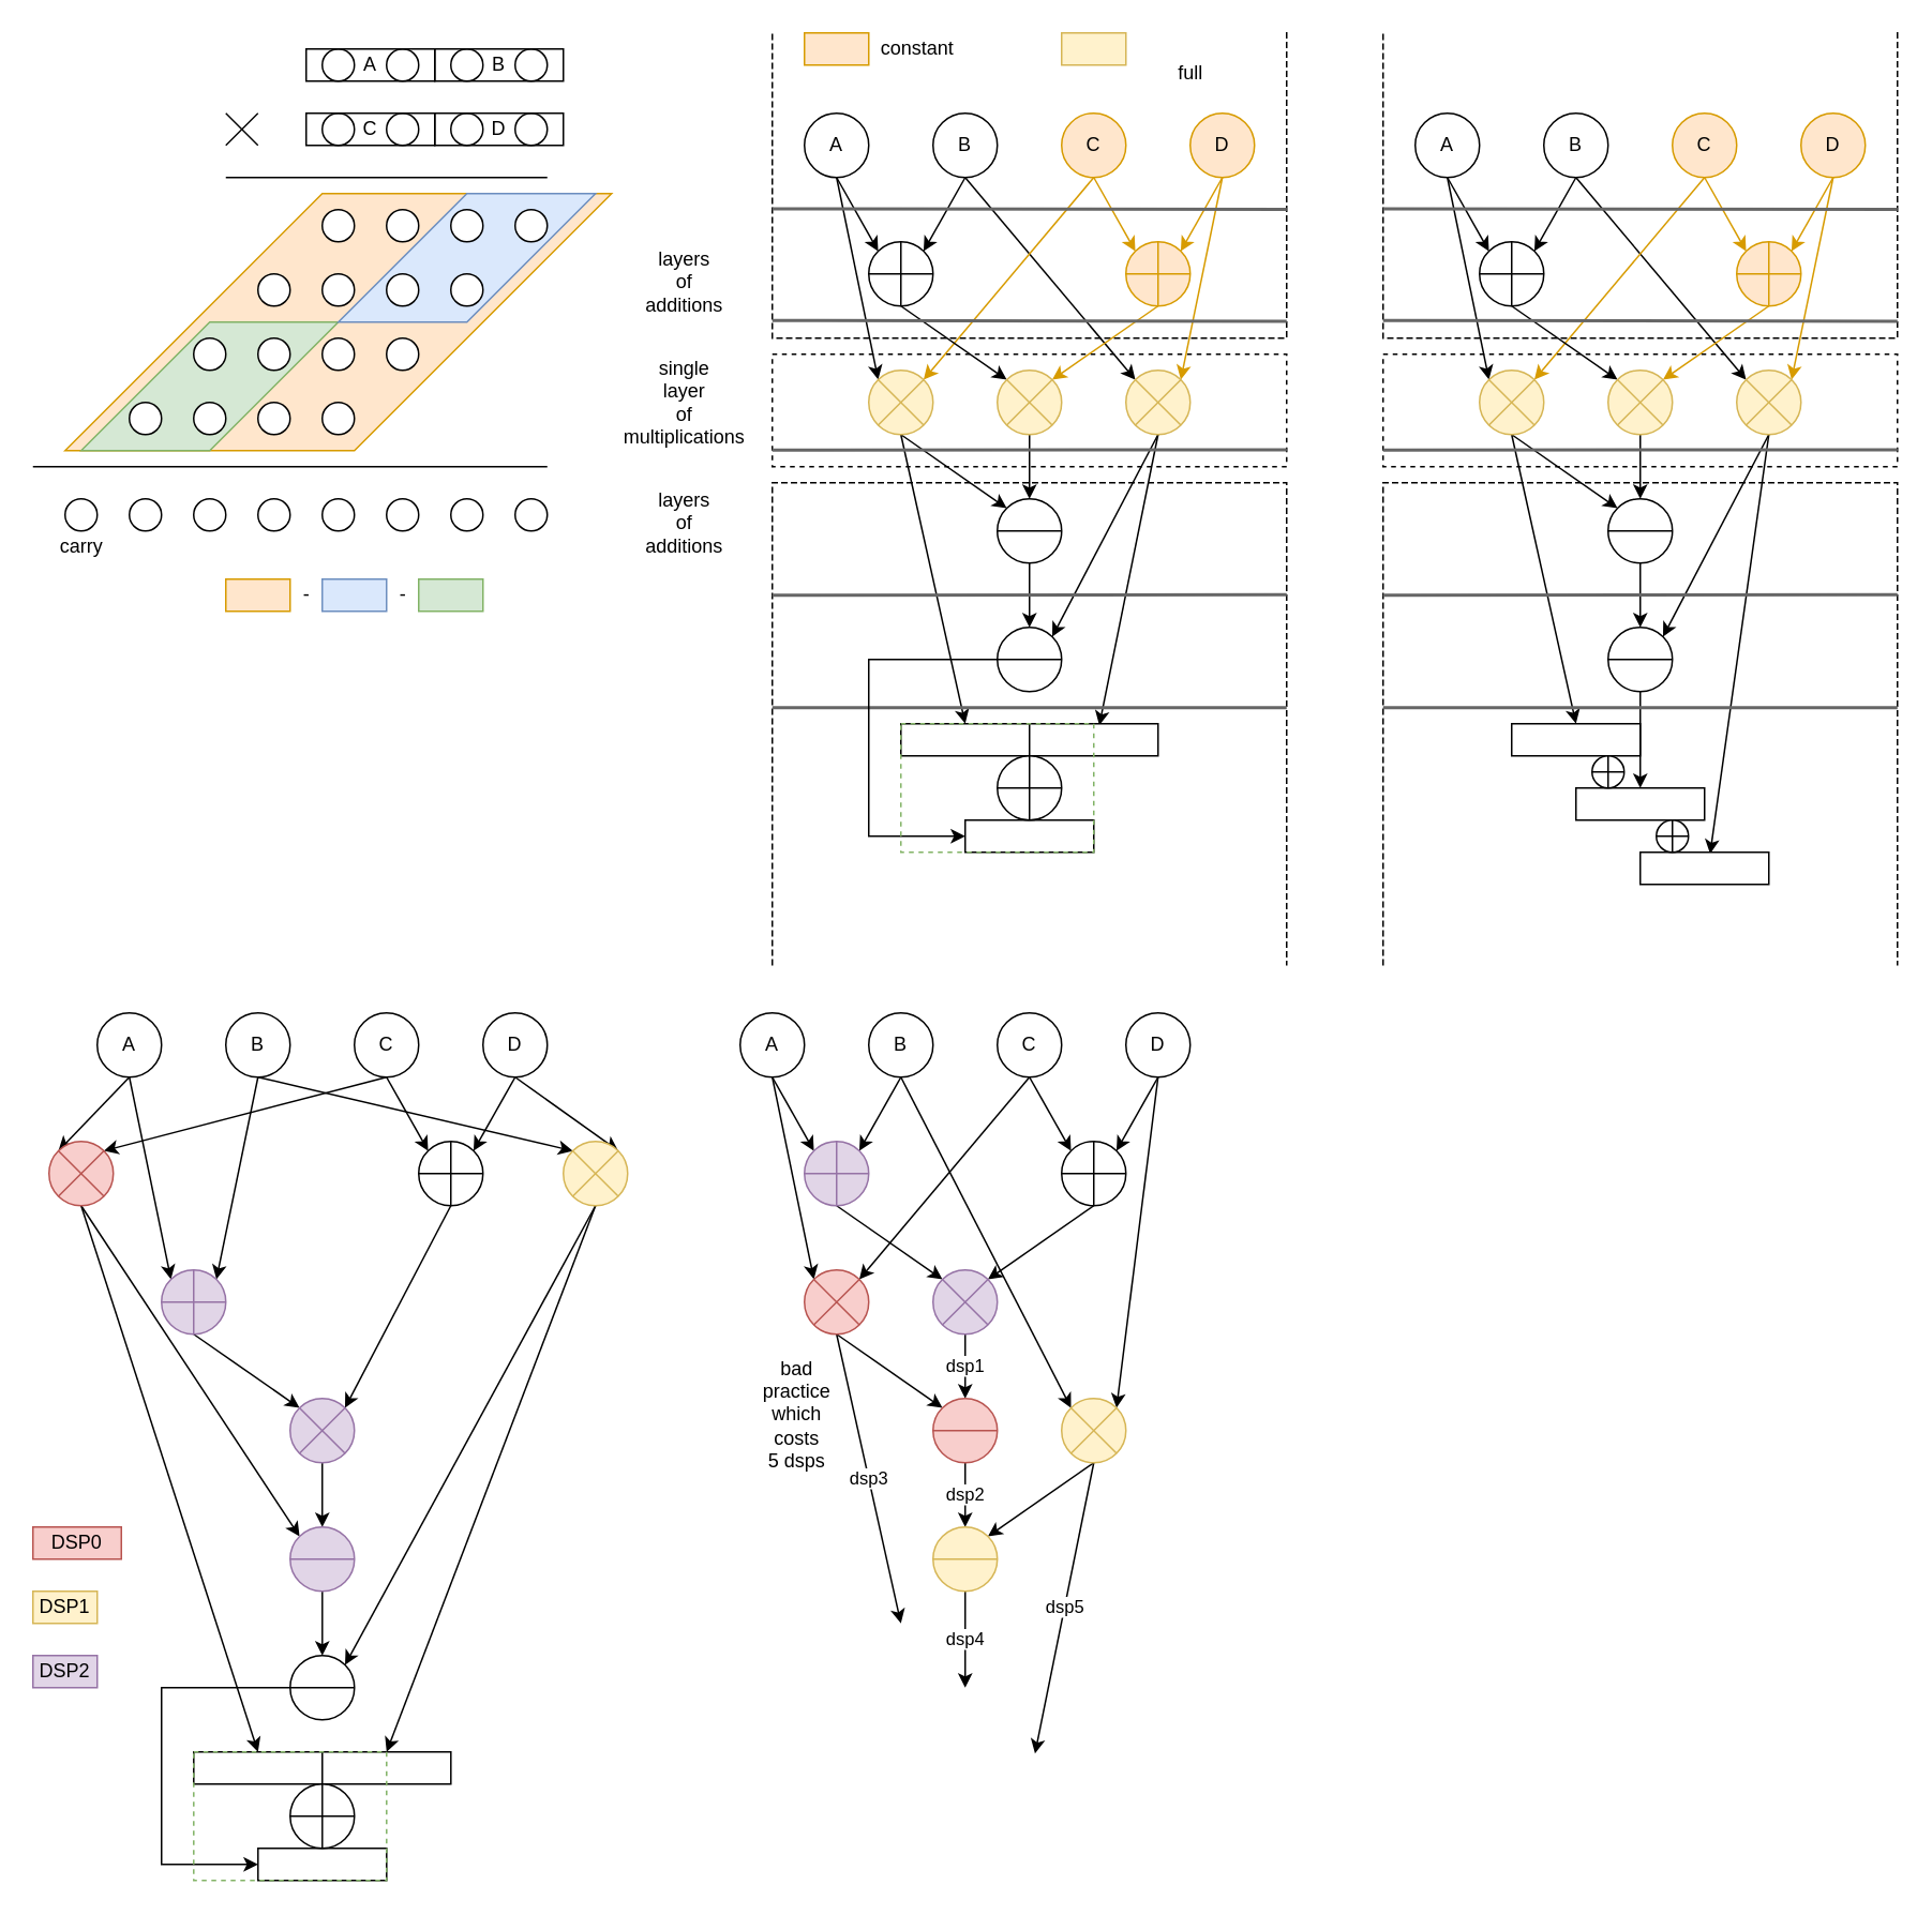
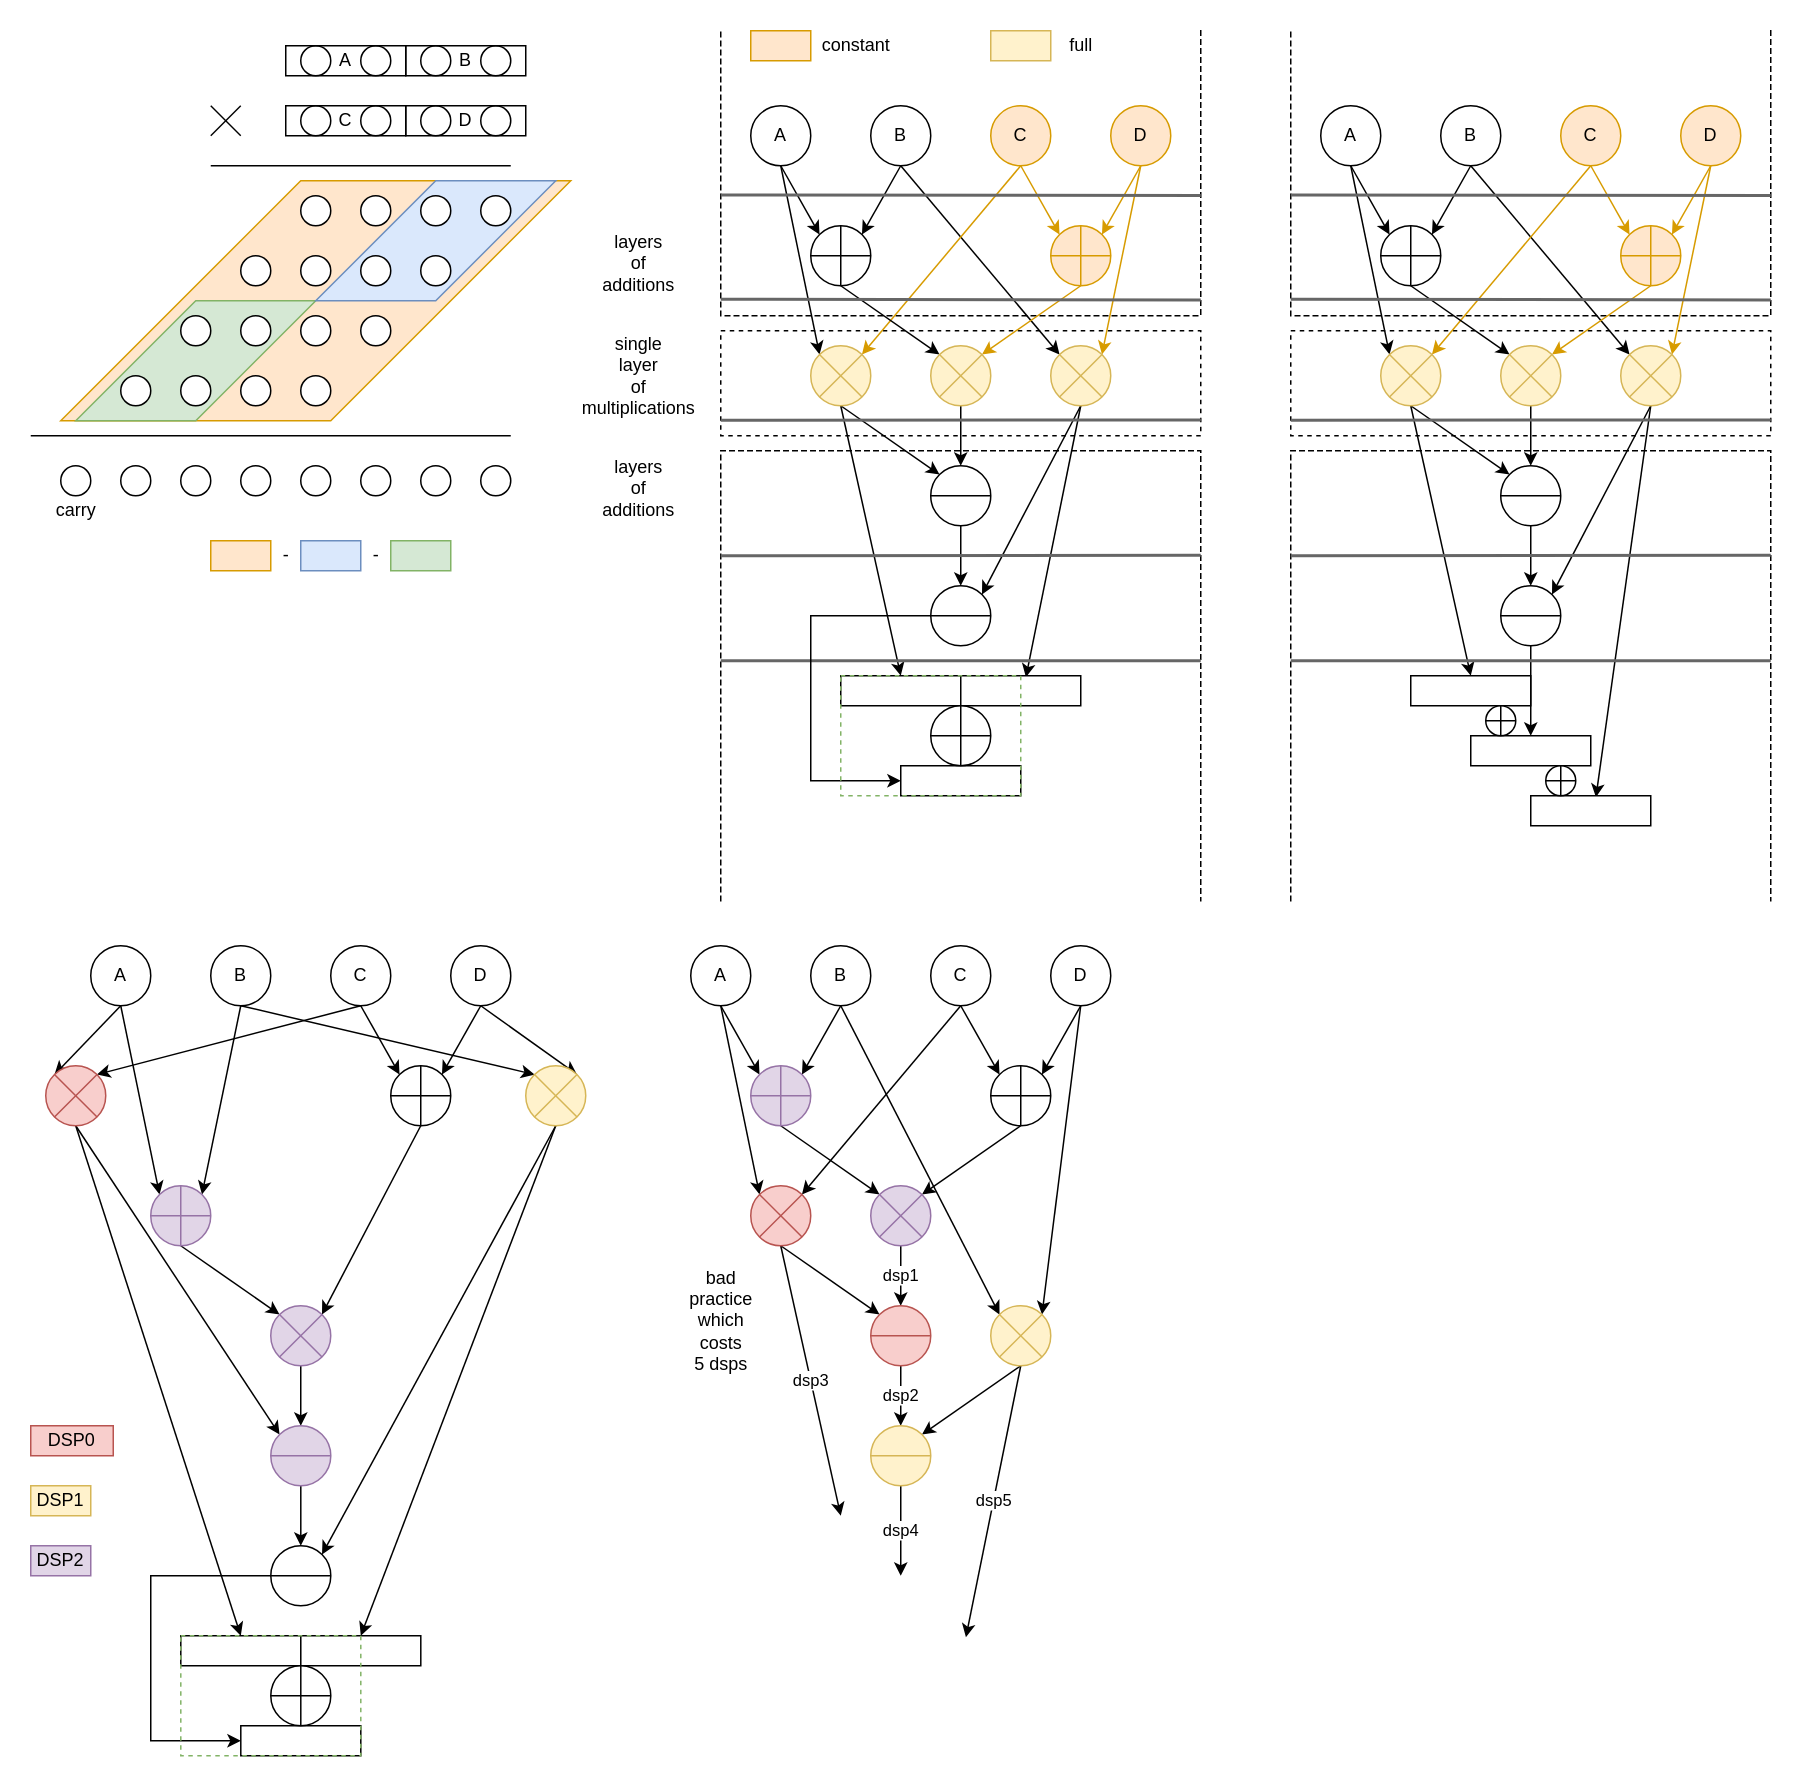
- <mxCell id="199" value="full" style="text;html=1;align=center;verticalAlign=middle;resizable=0;points=[];autosize=1;strokeColor=none;fillColor=none;" parent="1" vertex="1"><mxGeometry x="725" y="35" width="30" height="20" as="geometry" /></mxCell>
+ <mxCell id="199" value="full" style="text;html=1;align=center;verticalAlign=middle;resizable=0;points=[];autosize=1;strokeColor=none;fillColor=none;" parent="1" vertex="1"><mxGeometry x="705" y="20" width="30" height="20" as="geometry" /></mxCell>
- <mxCell id="148" value="bad&lt;br&gt;practice&lt;br&gt;which&lt;br&gt;costs&lt;br&gt;5 dsps" style="text;html=1;align=center;verticalAlign=middle;resizable=0;points=[];autosize=1;strokeColor=none;fillColor=none;" parent="1" vertex="1"><mxGeometry x="465" y="840" width="60" height="80" as="geometry" /></mxCell>
+ <mxCell id="148" value="bad&lt;br&gt;practice&lt;br&gt;which&lt;br&gt;costs&lt;br&gt;5 dsps" style="text;html=1;align=center;verticalAlign=middle;resizable=0;points=[];autosize=1;strokeColor=none;fillColor=none;" parent="1" vertex="1"><mxGeometry x="450" y="840" width="60" height="80" as="geometry" /></mxCell>
